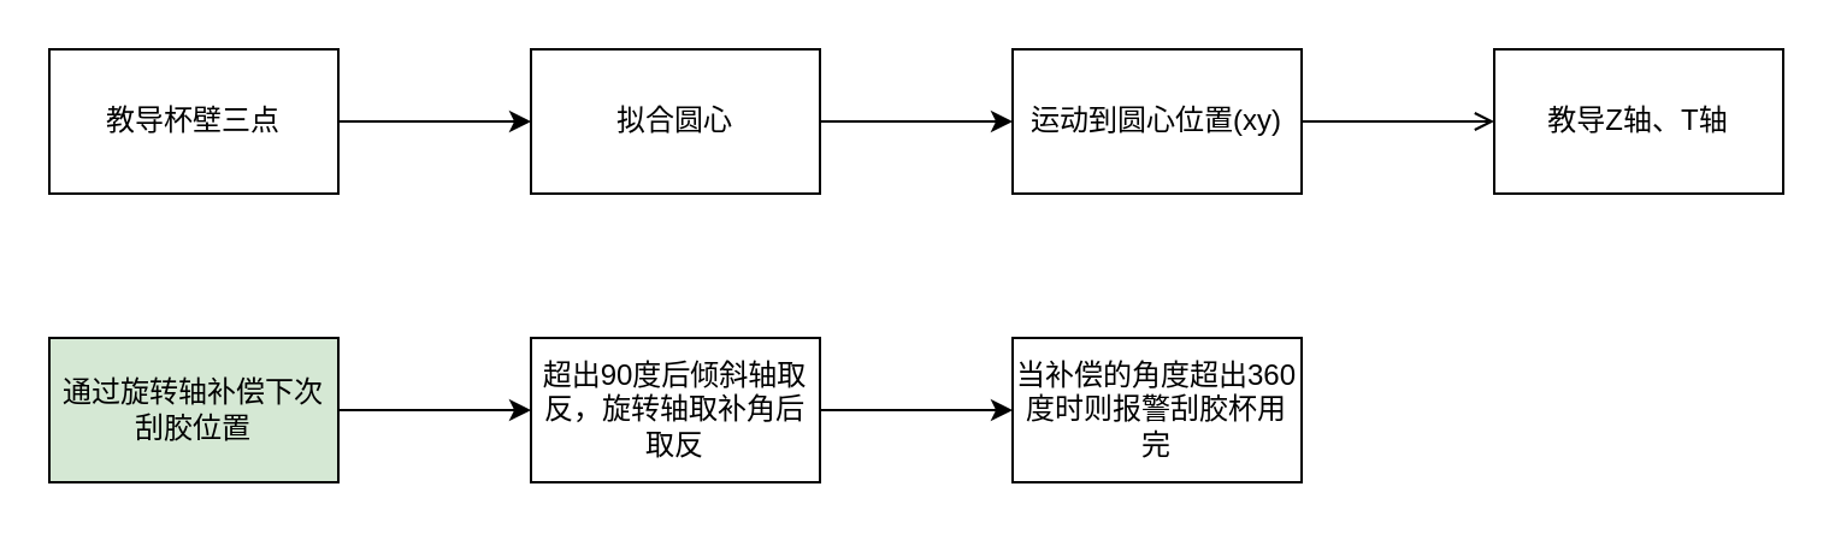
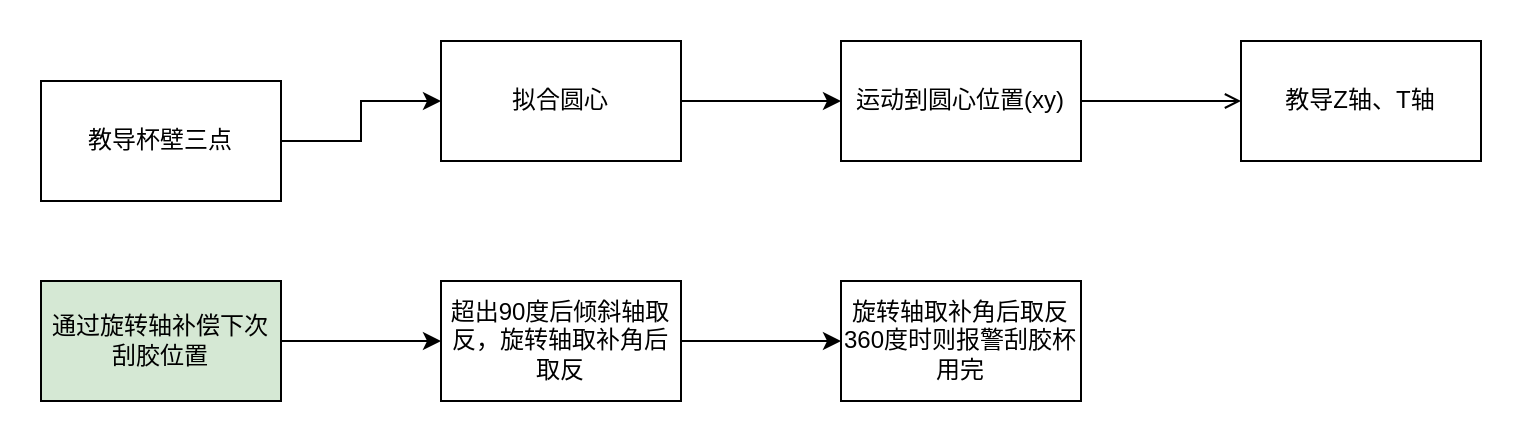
- <mxCell id="3" value="教导杯壁三点" style="rounded=0;whiteSpace=wrap;html=1;" vertex="1" parent="1"><mxGeometry x="20" y="20" width="120" height="60" as="geometry" /></mxCell>
+ <mxCell id="3" value="教导杯壁三点" style="rounded=0;whiteSpace=wrap;html=1;" vertex="1" parent="1"><mxGeometry x="20" y="40" width="120" height="60" as="geometry" /></mxCell>
- <mxCell id="13" value="当补偿的角度超出360度时则报警刮胶杯用完" style="whiteSpace=wrap;html=1;rounded=0;" vertex="1" parent="1"><mxGeometry x="420" y="140" width="120" height="60" as="geometry" /></mxCell>
+ <mxCell id="13" value="旋转轴取补角后取反360度时则报警刮胶杯用完" style="whiteSpace=wrap;html=1;rounded=0;" vertex="1" parent="1"><mxGeometry x="420" y="140" width="120" height="60" as="geometry" /></mxCell>
